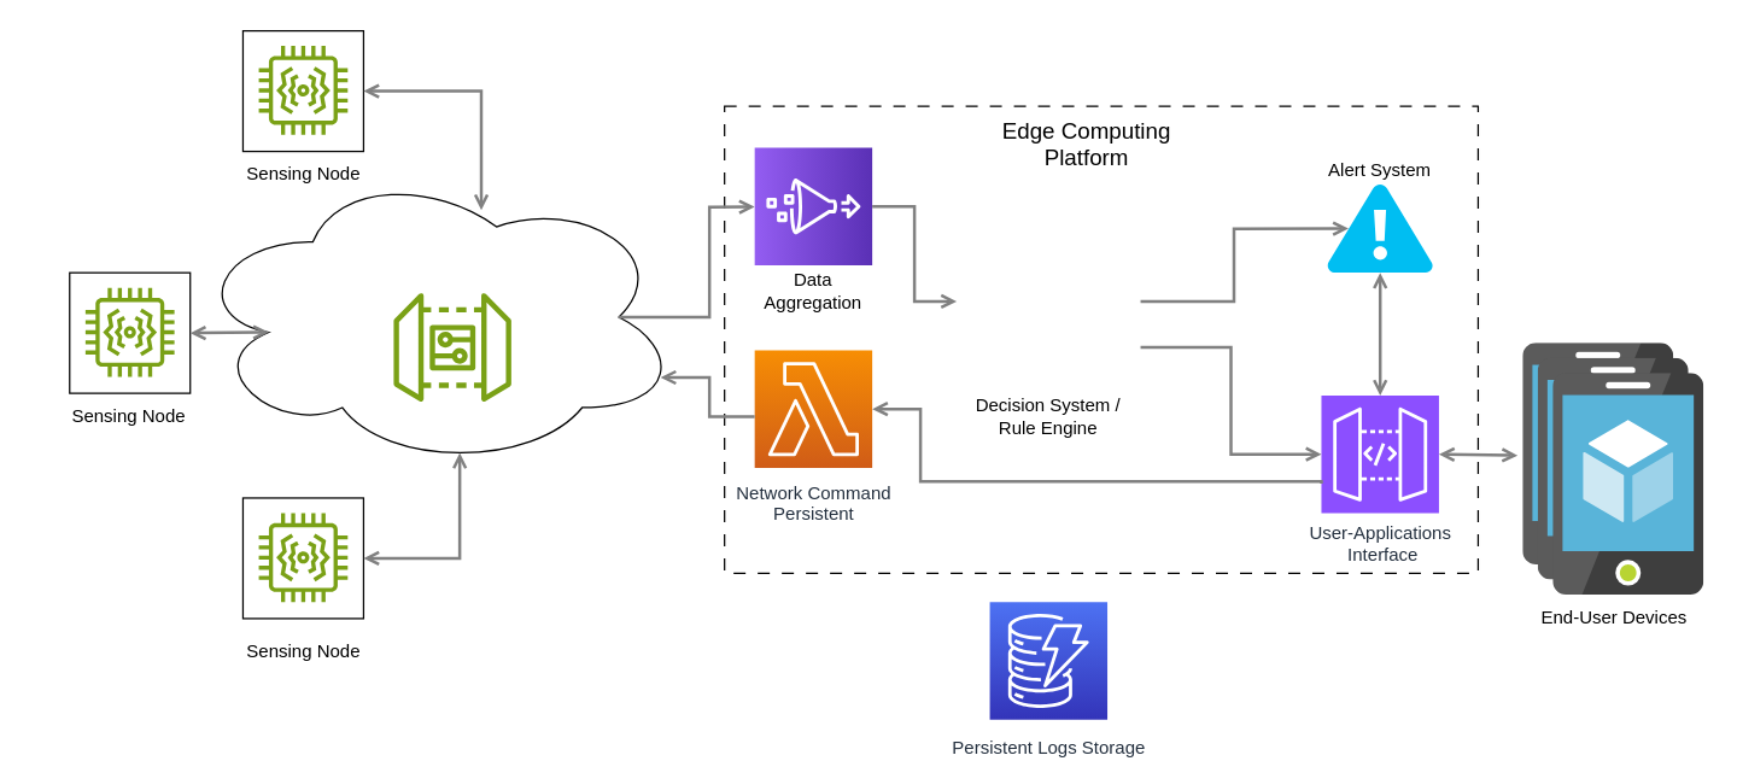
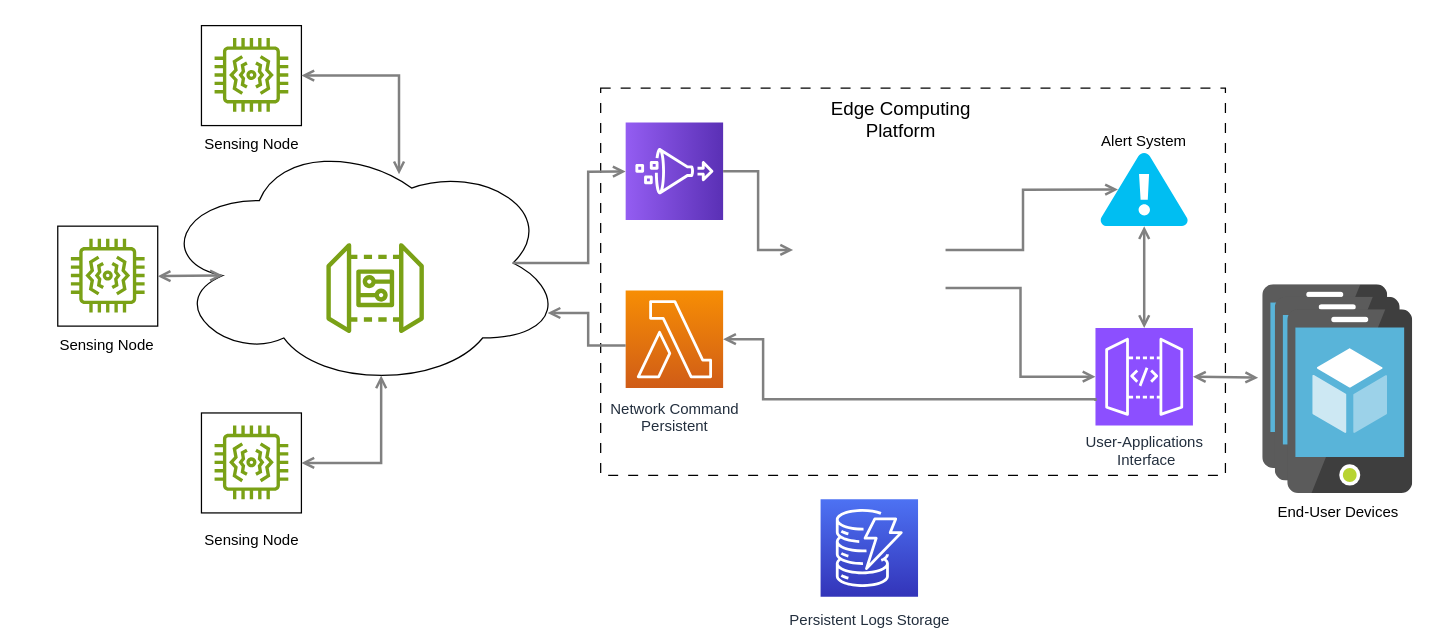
- <mxCell id="19" value="Data Aggregation" style="text;html=1;align=center;verticalAlign=middle;whiteSpace=wrap;rounded=0;" parent="1" vertex="1"><mxGeometry x="509" y="178" width="60" height="30" as="geometry" /></mxCell>
- <mxCell id="21" value="Decision System / Rule Engine" style="text;html=1;align=center;verticalAlign=middle;whiteSpace=wrap;rounded=0;" parent="1" vertex="1"><mxGeometry x="640" y="260.5" width="110" height="30" as="geometry" /></mxCell>
